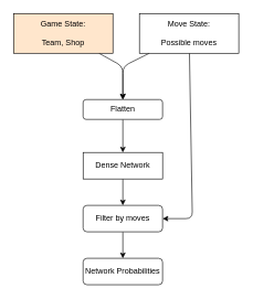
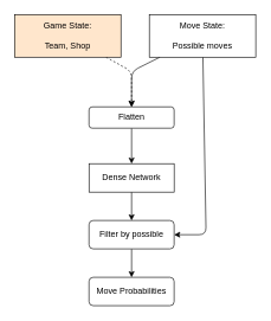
- <mxCell id="2" style="edgeStyle=none;html=1;entryX=0.5;entryY=0;entryDx=0;entryDy=0;" edge="1" parent="1" source="3" target="8"><mxGeometry relative="1" as="geometry"><mxPoint x="190" y="160" as="targetPoint" /><Array as="points"><mxPoint x="185" y="100" /></Array></mxGeometry></mxCell>
+ <mxCell id="2" style="edgeStyle=none;html=1;entryX=0.5;entryY=0;entryDx=0;entryDy=0;dashed=1;" edge="1" parent="1" source="3" target="8"><mxGeometry relative="1" as="geometry"><mxPoint x="190" y="160" as="targetPoint" /><Array as="points"><mxPoint x="185" y="100" /></Array></mxGeometry></mxCell>
- <mxCell id="12" value="Filter by moves" style="rounded=1;whiteSpace=wrap;html=1;" vertex="1" parent="1"><mxGeometry x="125" y="310" width="120" height="40" as="geometry" /></mxCell>
+ <mxCell id="12" value="Filter by possible" style="rounded=1;whiteSpace=wrap;html=1;" vertex="1" parent="1"><mxGeometry x="125" y="310" width="120" height="40" as="geometry" /></mxCell>
- <mxCell id="13" value="&lt;span style=&quot;font-weight: normal&quot;&gt;Network Probabilities&lt;/span&gt;" style="rounded=1;whiteSpace=wrap;html=1;fontStyle=1" vertex="1" parent="1"><mxGeometry x="125" y="390" width="120" height="40" as="geometry" /></mxCell>
+ <mxCell id="13" value="&lt;span style=&quot;font-weight: normal&quot;&gt;Move Probabilities&lt;/span&gt;" style="rounded=1;whiteSpace=wrap;html=1;fontStyle=1" vertex="1" parent="1"><mxGeometry x="125" y="390" width="120" height="40" as="geometry" /></mxCell>
